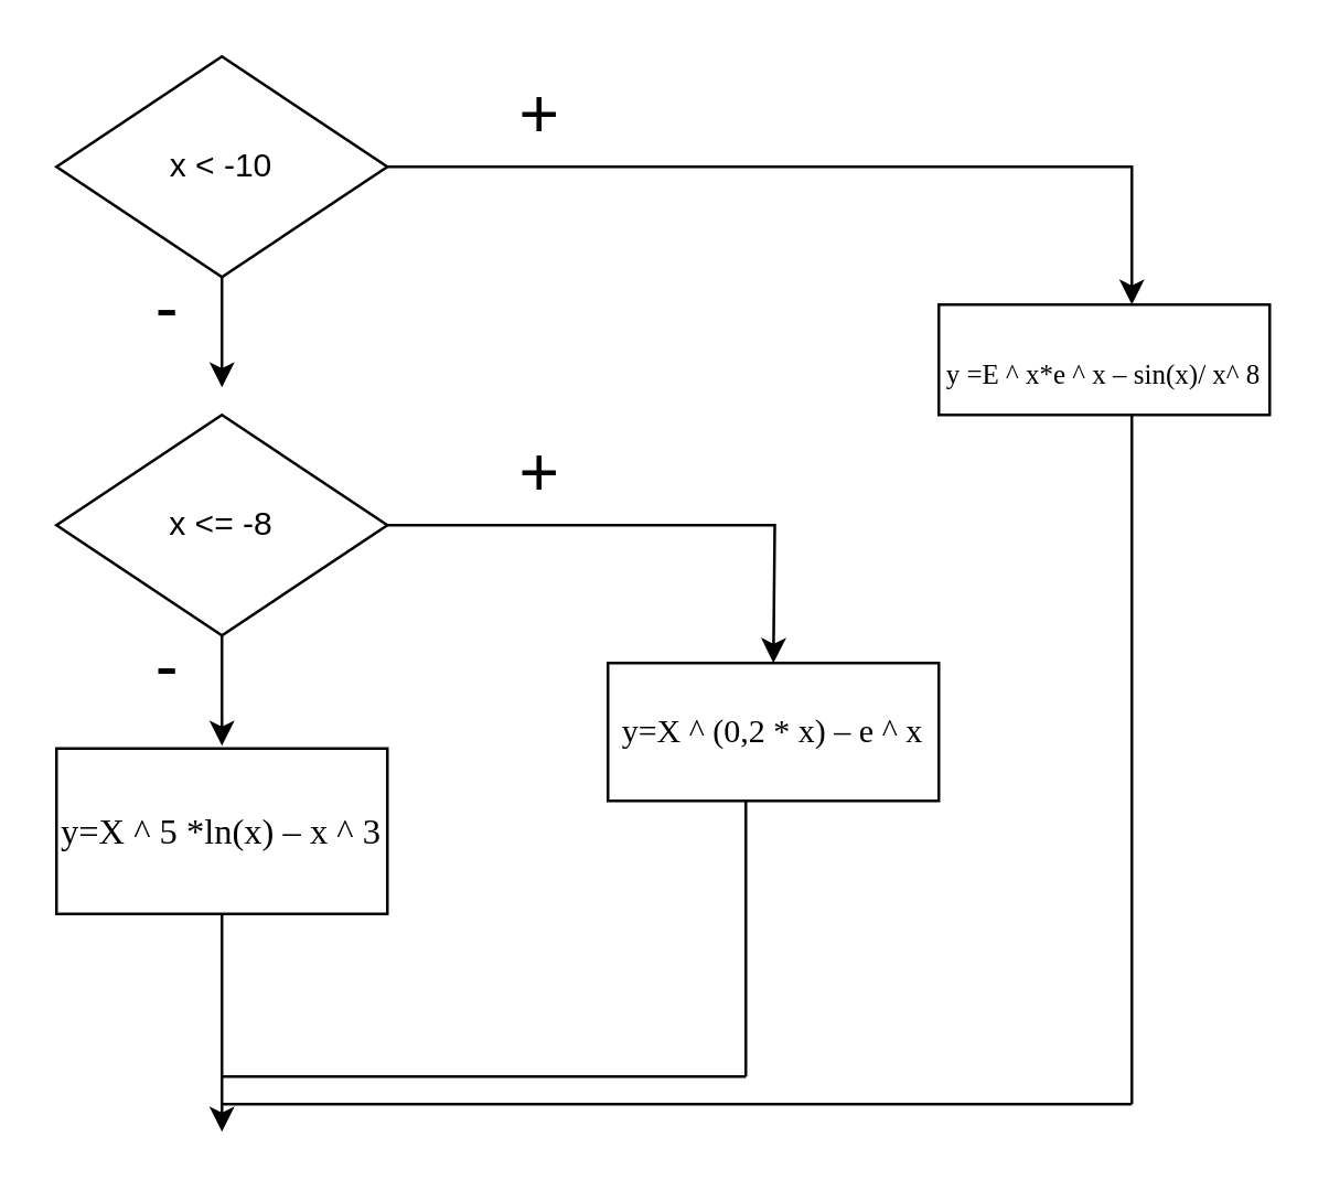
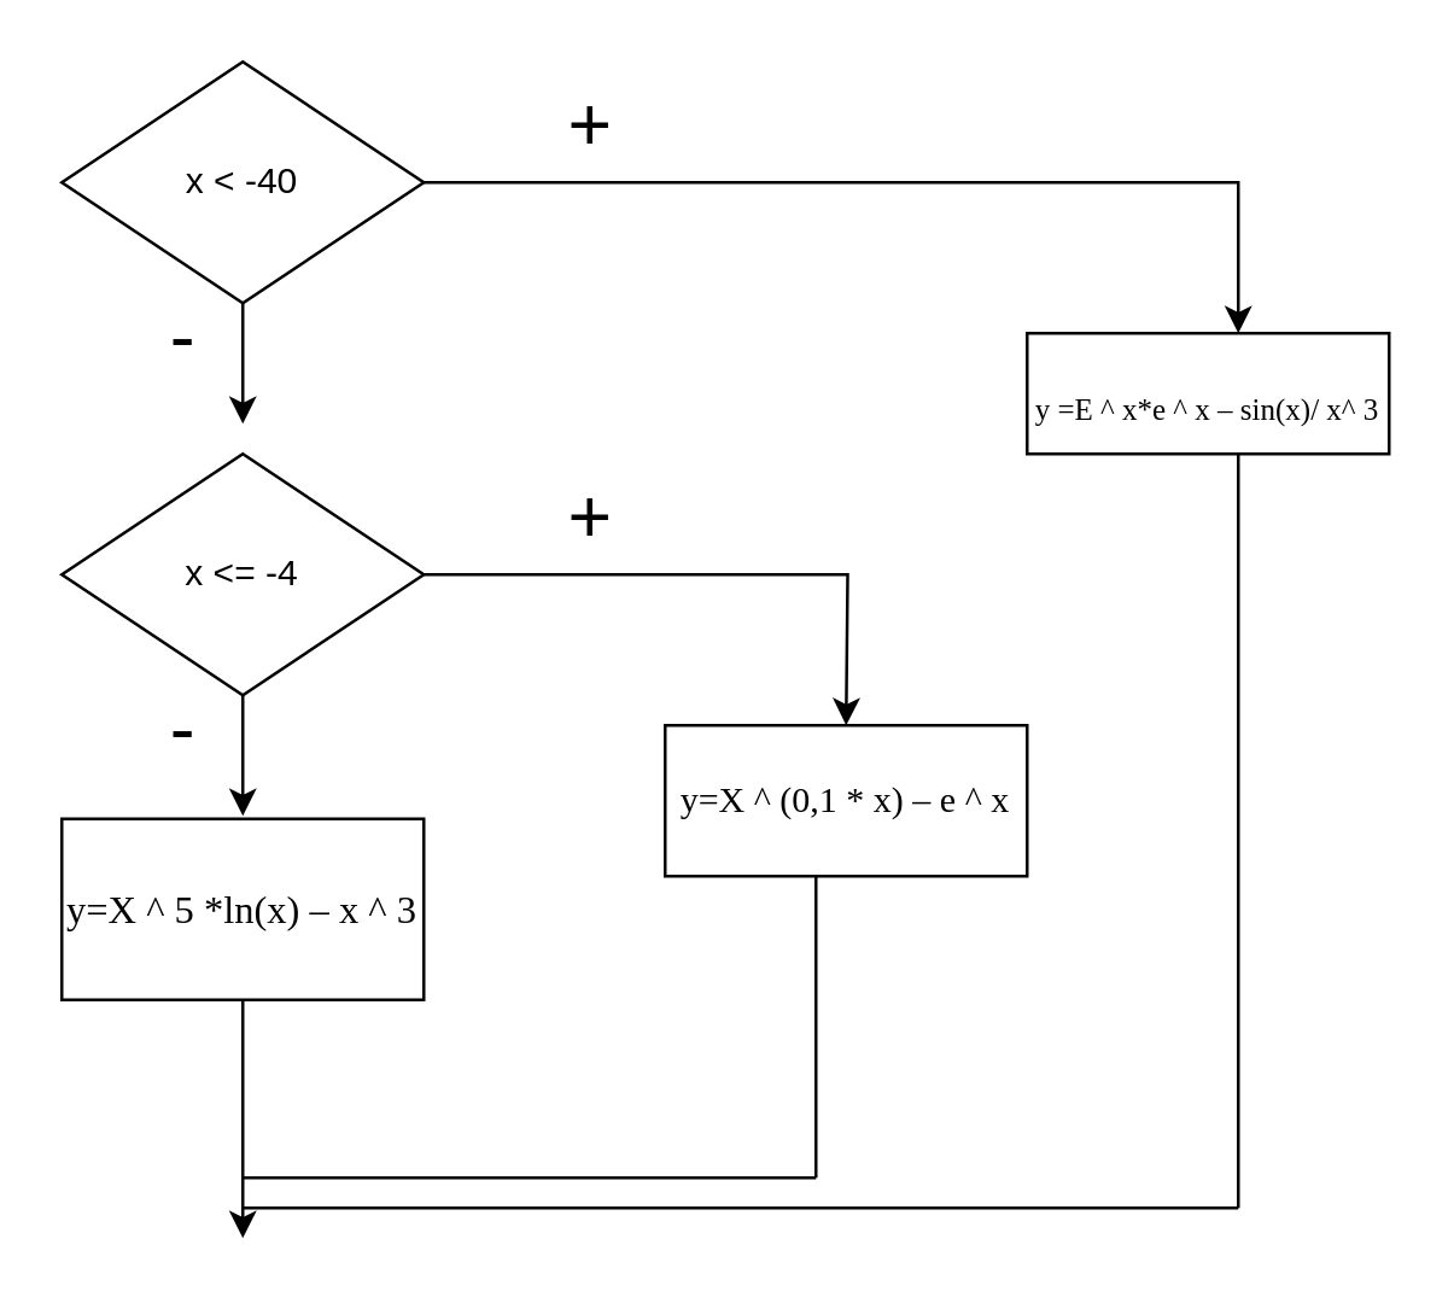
- <mxCell id="4" value="x &amp;lt; -10" style="rhombus;whiteSpace=wrap;html=1;" vertex="1" parent="1"><mxGeometry x="20" y="20" width="120" height="80" as="geometry" /></mxCell>
+ <mxCell id="4" value="x &amp;lt; -40" style="rhombus;whiteSpace=wrap;html=1;" vertex="1" parent="1"><mxGeometry x="20" y="20" width="120" height="80" as="geometry" /></mxCell>
- <mxCell id="12" value="&lt;span lang=&quot;EN-US&quot; style=&quot;font-family: &amp;#34;times new roman&amp;#34; , serif&quot;&gt;&lt;font style=&quot;font-size: 10px&quot;&gt;y =E ^ x*e ^ x – sin(x)/ x^ 8&lt;/font&gt;&lt;/span&gt;" style="rounded=0;whiteSpace=wrap;html=1;fontSize=25;strokeWidth=1;" vertex="1" parent="1"><mxGeometry x="340" y="110" width="120" height="40" as="geometry" /></mxCell>
+ <mxCell id="12" value="&lt;span lang=&quot;EN-US&quot; style=&quot;font-family: &amp;#34;times new roman&amp;#34; , serif&quot;&gt;&lt;font style=&quot;font-size: 10px&quot;&gt;y =E ^ x*e ^ x – sin(x)/ x^ 3&lt;/font&gt;&lt;/span&gt;" style="rounded=0;whiteSpace=wrap;html=1;fontSize=25;strokeWidth=1;" vertex="1" parent="1"><mxGeometry x="340" y="110" width="120" height="40" as="geometry" /></mxCell>
- <mxCell id="9" value="x &amp;lt;= -8" style="rhombus;whiteSpace=wrap;html=1;fontSize=12;strokeWidth=1;" vertex="1" parent="1"><mxGeometry x="20" y="150" width="120" height="80" as="geometry" /></mxCell>
+ <mxCell id="9" value="x &amp;lt;= -4" style="rhombus;whiteSpace=wrap;html=1;fontSize=12;strokeWidth=1;" vertex="1" parent="1"><mxGeometry x="20" y="150" width="120" height="80" as="geometry" /></mxCell>
- <mxCell id="13" value="&lt;font style=&quot;font-size: 12px&quot;&gt;&lt;span lang=&quot;EN-US&quot; style=&quot;font-family: &amp;#34;times new roman&amp;#34; , serif&quot;&gt;y=X&lt;/span&gt;&lt;span style=&quot;font-family: &amp;#34;times new roman&amp;#34; , serif&quot;&gt; ^ (0,2 * &lt;/span&gt;&lt;span lang=&quot;EN-US&quot; style=&quot;font-family: &amp;#34;times new roman&amp;#34; , serif&quot;&gt;x&lt;/span&gt;&lt;span style=&quot;font-family: &amp;#34;times new roman&amp;#34; , serif&quot;&gt;) – &lt;/span&gt;&lt;span lang=&quot;EN-US&quot; style=&quot;font-family: &amp;#34;times new roman&amp;#34; , serif&quot;&gt;e&lt;/span&gt;&lt;span style=&quot;font-family: &amp;#34;times new roman&amp;#34; , serif&quot;&gt; ^ &lt;/span&gt;&lt;span lang=&quot;EN-US&quot; style=&quot;font-family: &amp;#34;times new roman&amp;#34; , serif&quot;&gt;x&lt;/span&gt;&lt;/font&gt;" style="rounded=0;whiteSpace=wrap;html=1;fontSize=11;strokeWidth=1;" vertex="1" parent="1"><mxGeometry x="220" y="240" width="120" height="50" as="geometry" /></mxCell>
+ <mxCell id="13" value="&lt;font style=&quot;font-size: 12px&quot;&gt;&lt;span lang=&quot;EN-US&quot; style=&quot;font-family: &amp;#34;times new roman&amp;#34; , serif&quot;&gt;y=X&lt;/span&gt;&lt;span style=&quot;font-family: &amp;#34;times new roman&amp;#34; , serif&quot;&gt; ^ (0,1 * &lt;/span&gt;&lt;span lang=&quot;EN-US&quot; style=&quot;font-family: &amp;#34;times new roman&amp;#34; , serif&quot;&gt;x&lt;/span&gt;&lt;span style=&quot;font-family: &amp;#34;times new roman&amp;#34; , serif&quot;&gt;) – &lt;/span&gt;&lt;span lang=&quot;EN-US&quot; style=&quot;font-family: &amp;#34;times new roman&amp;#34; , serif&quot;&gt;e&lt;/span&gt;&lt;span style=&quot;font-family: &amp;#34;times new roman&amp;#34; , serif&quot;&gt; ^ &lt;/span&gt;&lt;span lang=&quot;EN-US&quot; style=&quot;font-family: &amp;#34;times new roman&amp;#34; , serif&quot;&gt;x&lt;/span&gt;&lt;/font&gt;" style="rounded=0;whiteSpace=wrap;html=1;fontSize=11;strokeWidth=1;" vertex="1" parent="1"><mxGeometry x="220" y="240" width="120" height="50" as="geometry" /></mxCell>
